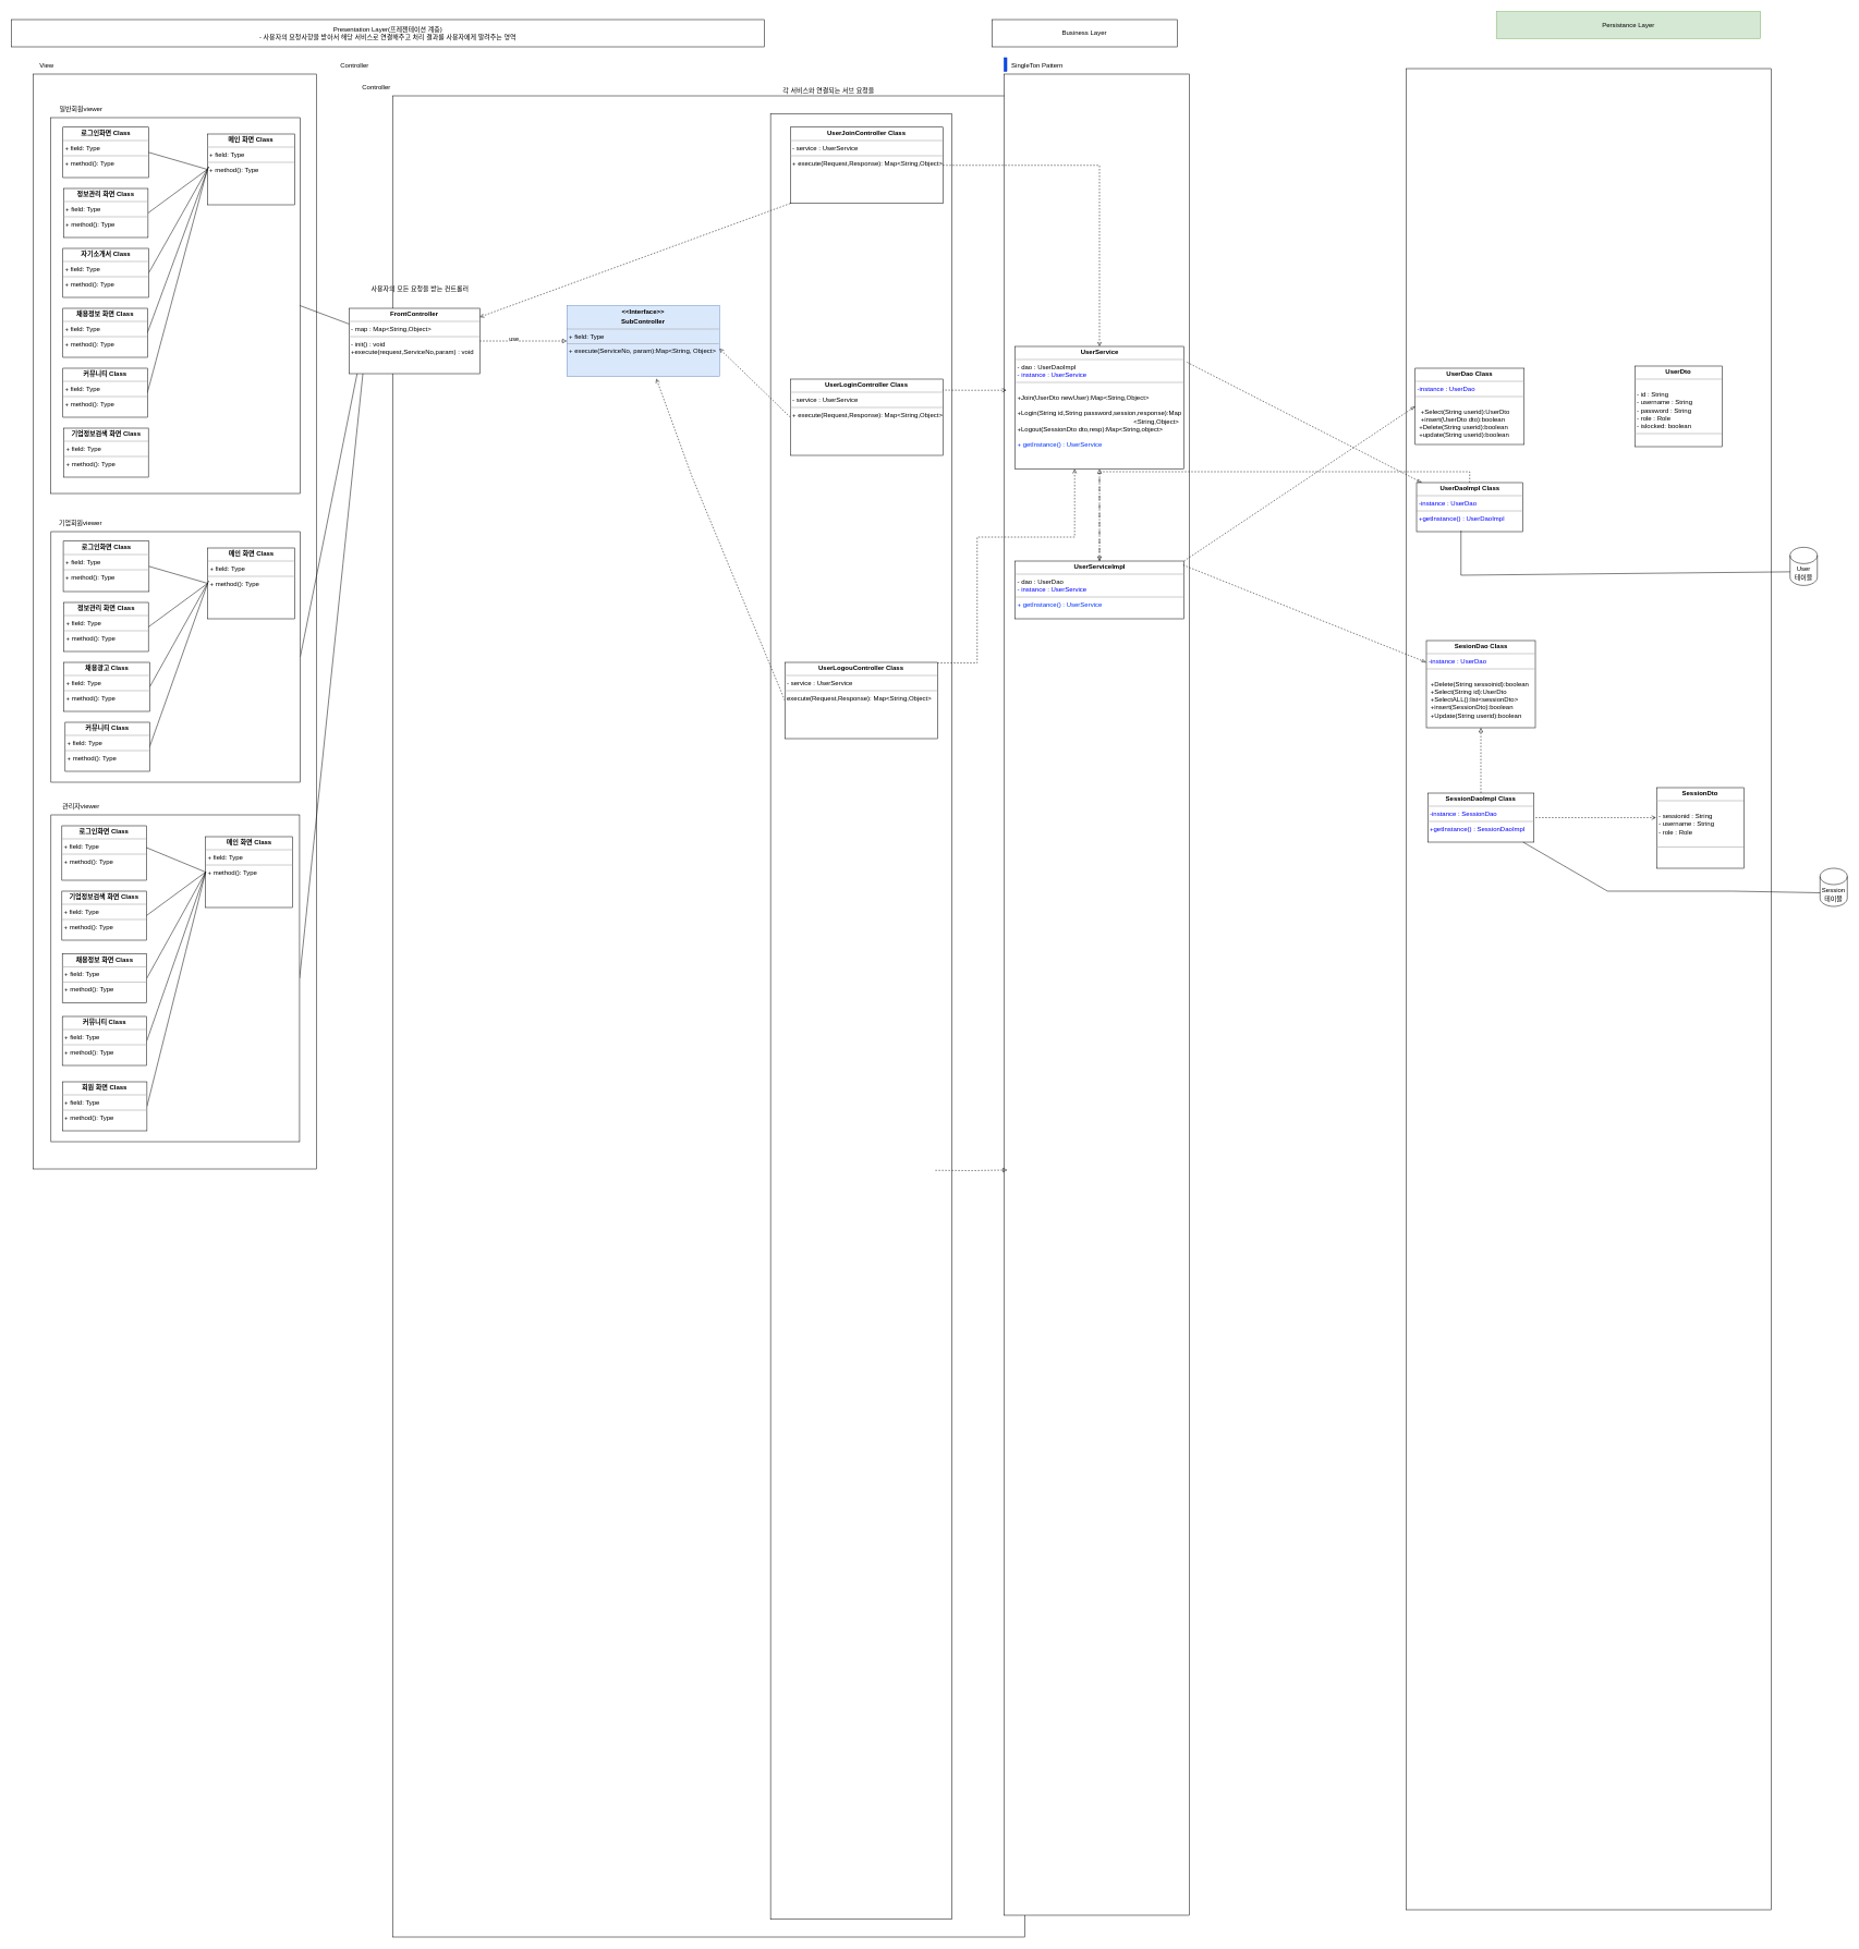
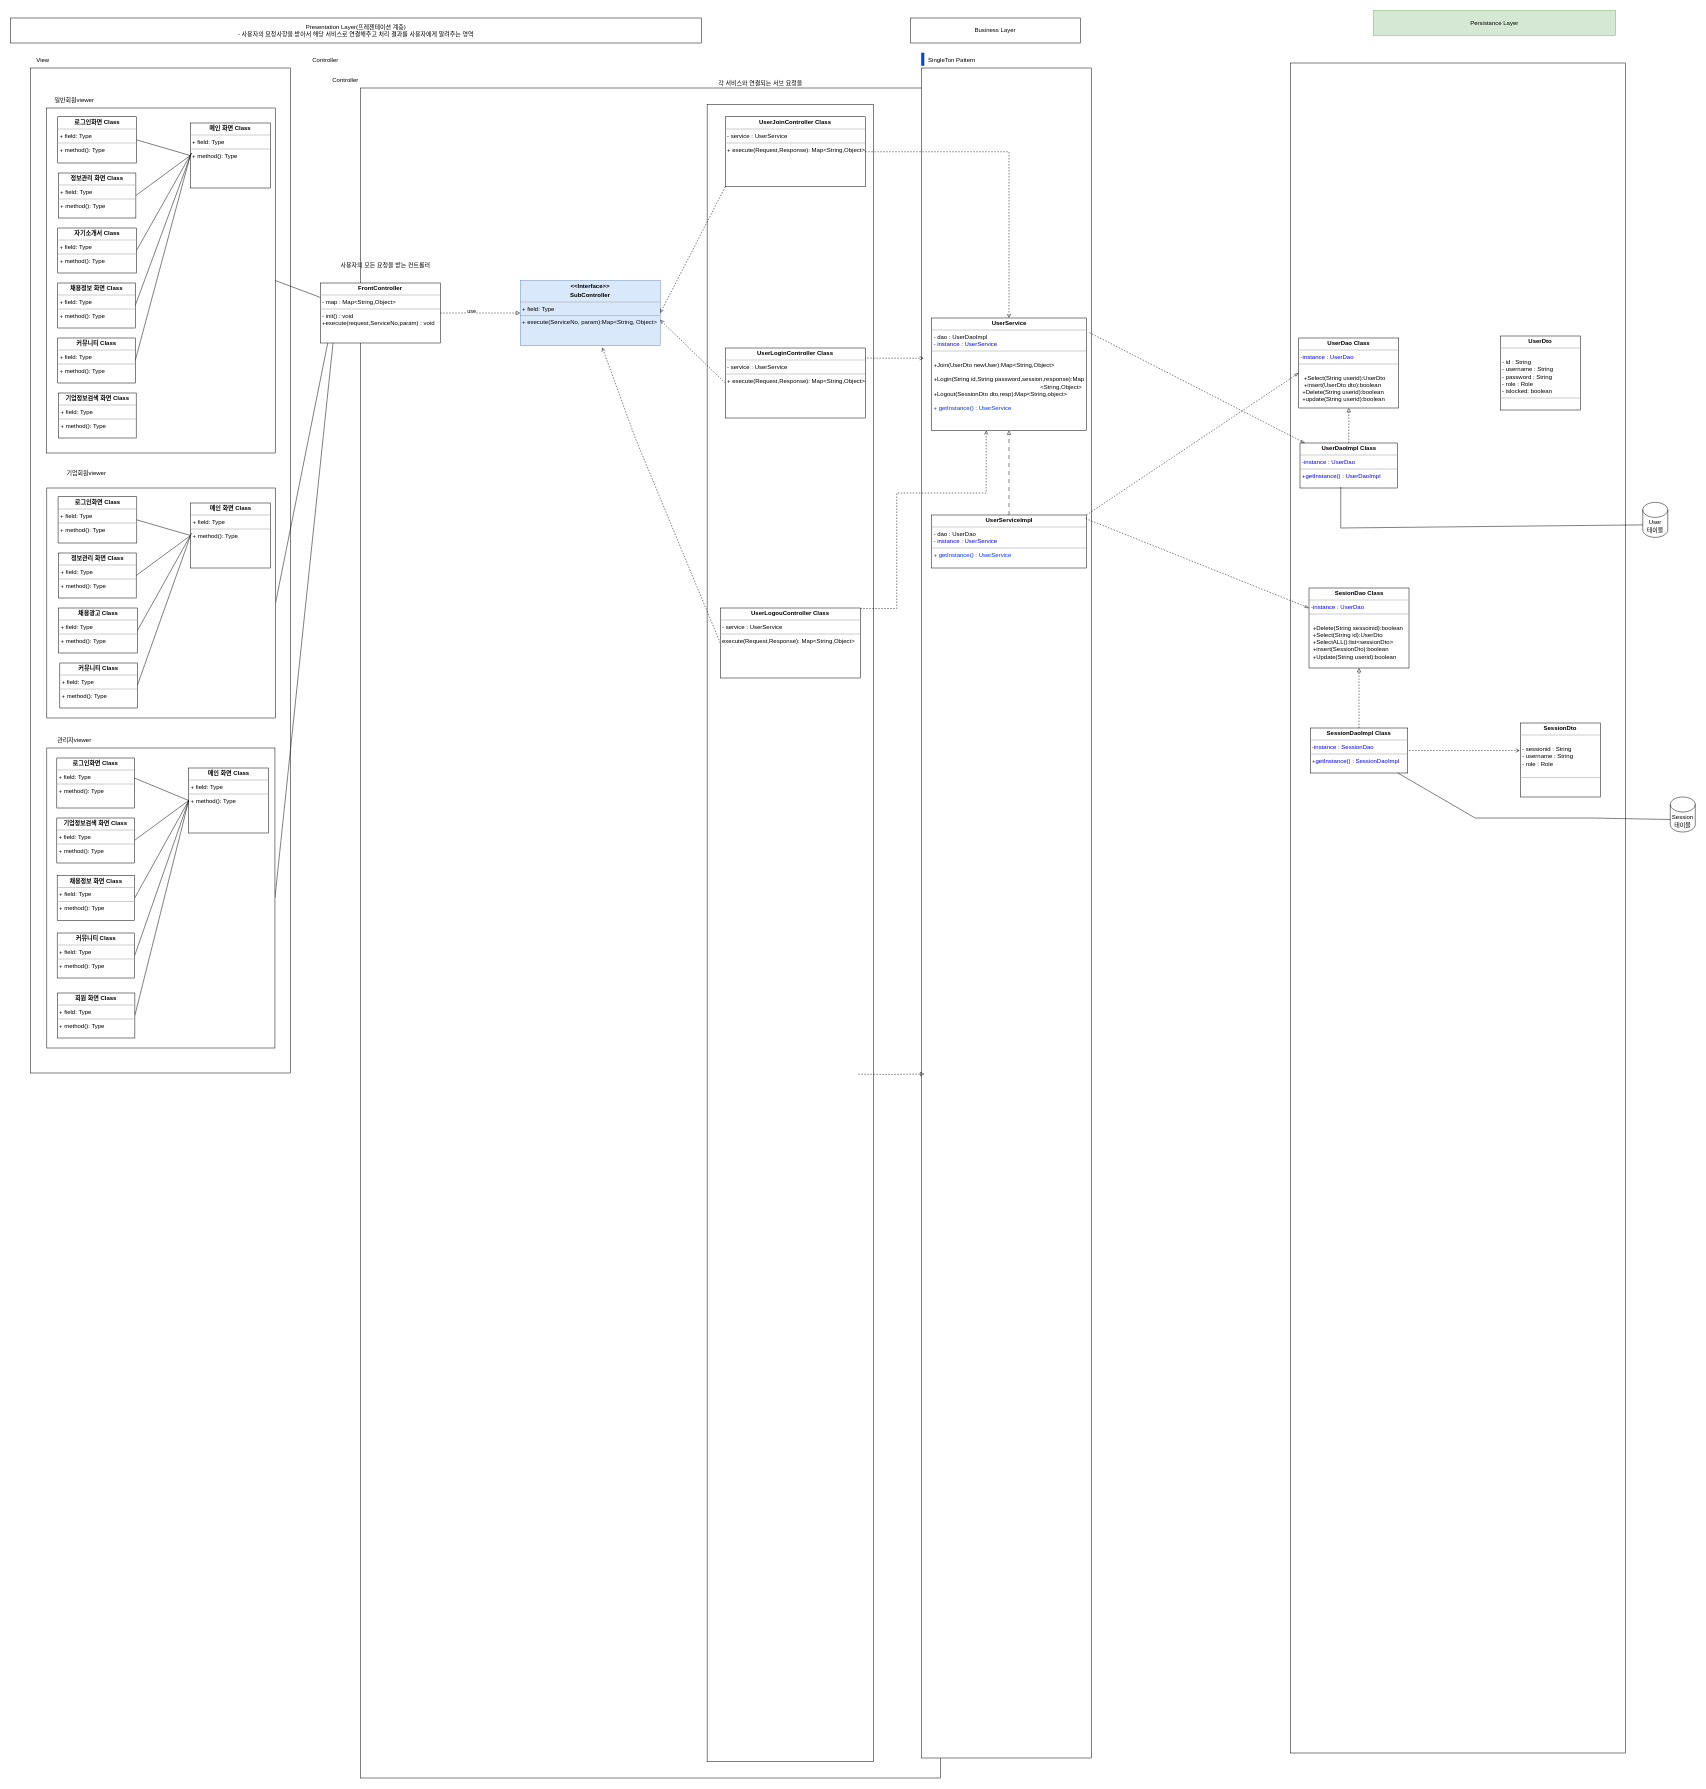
- <mxCell id="66" value="" style="endArrow=open;html=1;rounded=0;exitX=0;exitY=1;exitDx=0;exitDy=0;dashed=1;endFill=0;" parent="1" source="58" target="57" edge="1"><mxGeometry width="50" height="50" relative="1" as="geometry"><mxPoint x="1670" y="585" as="sourcePoint" /><mxPoint x="1720" y="535" as="targetPoint" /></mxGeometry></mxCell>
+ <mxCell id="66" value="" style="endArrow=open;html=1;rounded=0;exitX=0;exitY=1;exitDx=0;exitDy=0;entryX=1;entryY=0.5;entryDx=0;entryDy=0;dashed=1;endFill=0;" parent="1" source="58" target="65" edge="1"><mxGeometry width="50" height="50" relative="1" as="geometry"><mxPoint x="1670" y="585" as="sourcePoint" /><mxPoint x="1720" y="535" as="targetPoint" /></mxGeometry></mxCell>
- <mxCell id="80" style="edgeStyle=orthogonalEdgeStyle;rounded=0;orthogonalLoop=1;jettySize=auto;html=1;exitX=0.5;exitY=0;exitDx=0;exitDy=0;endArrow=block;endFill=0;dashed=1;" parent="1" source="79" target="76" edge="1"><mxGeometry relative="1" as="geometry"><mxPoint x="2705" y="445" as="sourcePoint" /><mxPoint x="2705" y="335" as="targetPoint" /></mxGeometry></mxCell>
+ <mxCell id="80" style="edgeStyle=orthogonalEdgeStyle;rounded=0;orthogonalLoop=1;jettySize=auto;html=1;exitX=0.5;exitY=0;exitDx=0;exitDy=0;entryX=0.5;entryY=1;entryDx=0;entryDy=0;endArrow=block;endFill=0;dashed=1;" parent="1" source="79" target="78" edge="1"><mxGeometry relative="1" as="geometry"><mxPoint x="2705" y="445" as="sourcePoint" /><mxPoint x="2705" y="335" as="targetPoint" /></mxGeometry></mxCell>
- <mxCell id="37" value="기업회원viewer" style="text;html=1;align=center;verticalAlign=middle;resizable=0;points=[];autosize=1;strokeColor=none;fillColor=none;" parent="1" vertex="1"><mxGeometry x="91.88" y="945" width="110" height="30" as="geometry" /></mxCell>
+ <mxCell id="37" value="기업회원viewer" style="text;html=1;align=center;verticalAlign=middle;resizable=0;points=[];autosize=1;strokeColor=none;fillColor=none;" parent="1" vertex="1"><mxGeometry x="116.88" y="930" width="110" height="30" as="geometry" /></mxCell>
